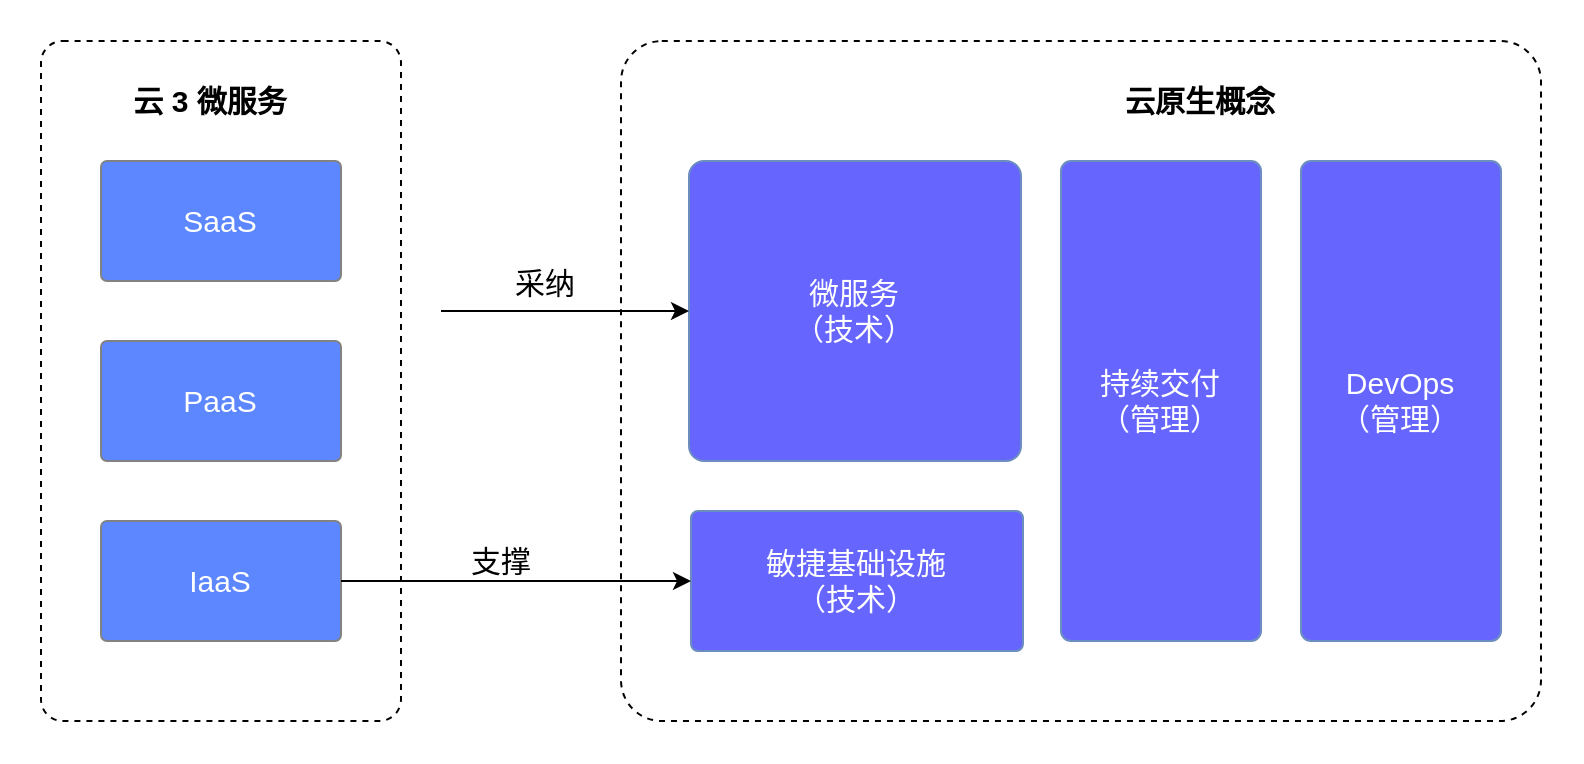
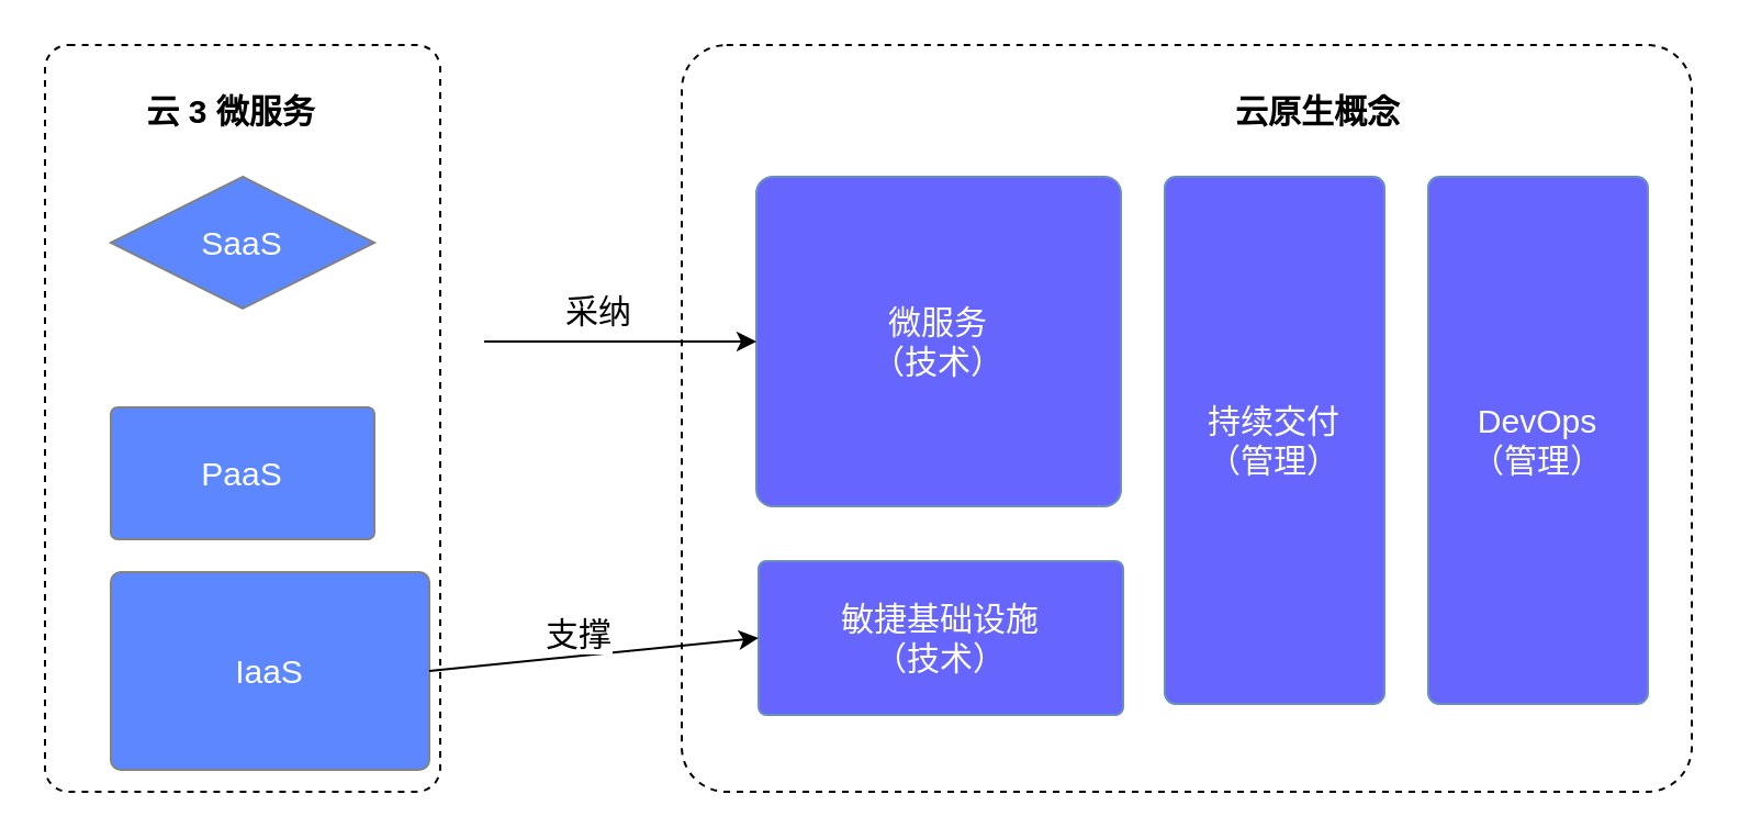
- <mxCell id="3" value="SaaS" style="rounded=1;whiteSpace=wrap;html=1;fontColor=#FFFFFF;strokeColor=#828282;arcSize=5;fontSize=15;fillColor=#5C87FF;" vertex="1" parent="1"><mxGeometry x="50" y="80" width="120" height="60" as="geometry" /></mxCell>
+ <mxCell id="3" value="SaaS" style="rhombus;whiteSpace=wrap;html=1;fontColor=#FFFFFF;strokeColor=#828282;arcSize=5;fontSize=15;fillColor=#5C87FF;" vertex="1" parent="1"><mxGeometry x="50" y="80" width="120" height="60" as="geometry" /></mxCell>
- <mxCell id="5" value="PaaS" style="rounded=1;whiteSpace=wrap;html=1;arcSize=5;strokeColor=#828282;fontSize=15;fillColor=#5C87FF;fontColor=#FFFFFF;" vertex="1" parent="1"><mxGeometry x="50" y="170" width="120" height="60" as="geometry" /></mxCell>
+ <mxCell id="5" value="PaaS" style="rounded=1;whiteSpace=wrap;html=1;arcSize=5;strokeColor=#828282;fontSize=15;fillColor=#5C87FF;fontColor=#FFFFFF;" vertex="1" parent="1"><mxGeometry x="50" y="185" width="120" height="60" as="geometry" /></mxCell>
- <mxCell id="6" value="IaaS" style="rounded=1;whiteSpace=wrap;html=1;arcSize=5;strokeColor=#828282;fontSize=15;fillColor=#5C87FF;fontColor=#FFFFFF;" vertex="1" parent="1"><mxGeometry x="50" y="260" width="120" height="60" as="geometry" /></mxCell>
+ <mxCell id="6" value="IaaS" style="rounded=1;whiteSpace=wrap;html=1;arcSize=5;strokeColor=#828282;fontSize=15;fillColor=#5C87FF;fontColor=#FFFFFF;" vertex="1" parent="1"><mxGeometry x="50" y="260" width="145" height="90" as="geometry" /></mxCell>
